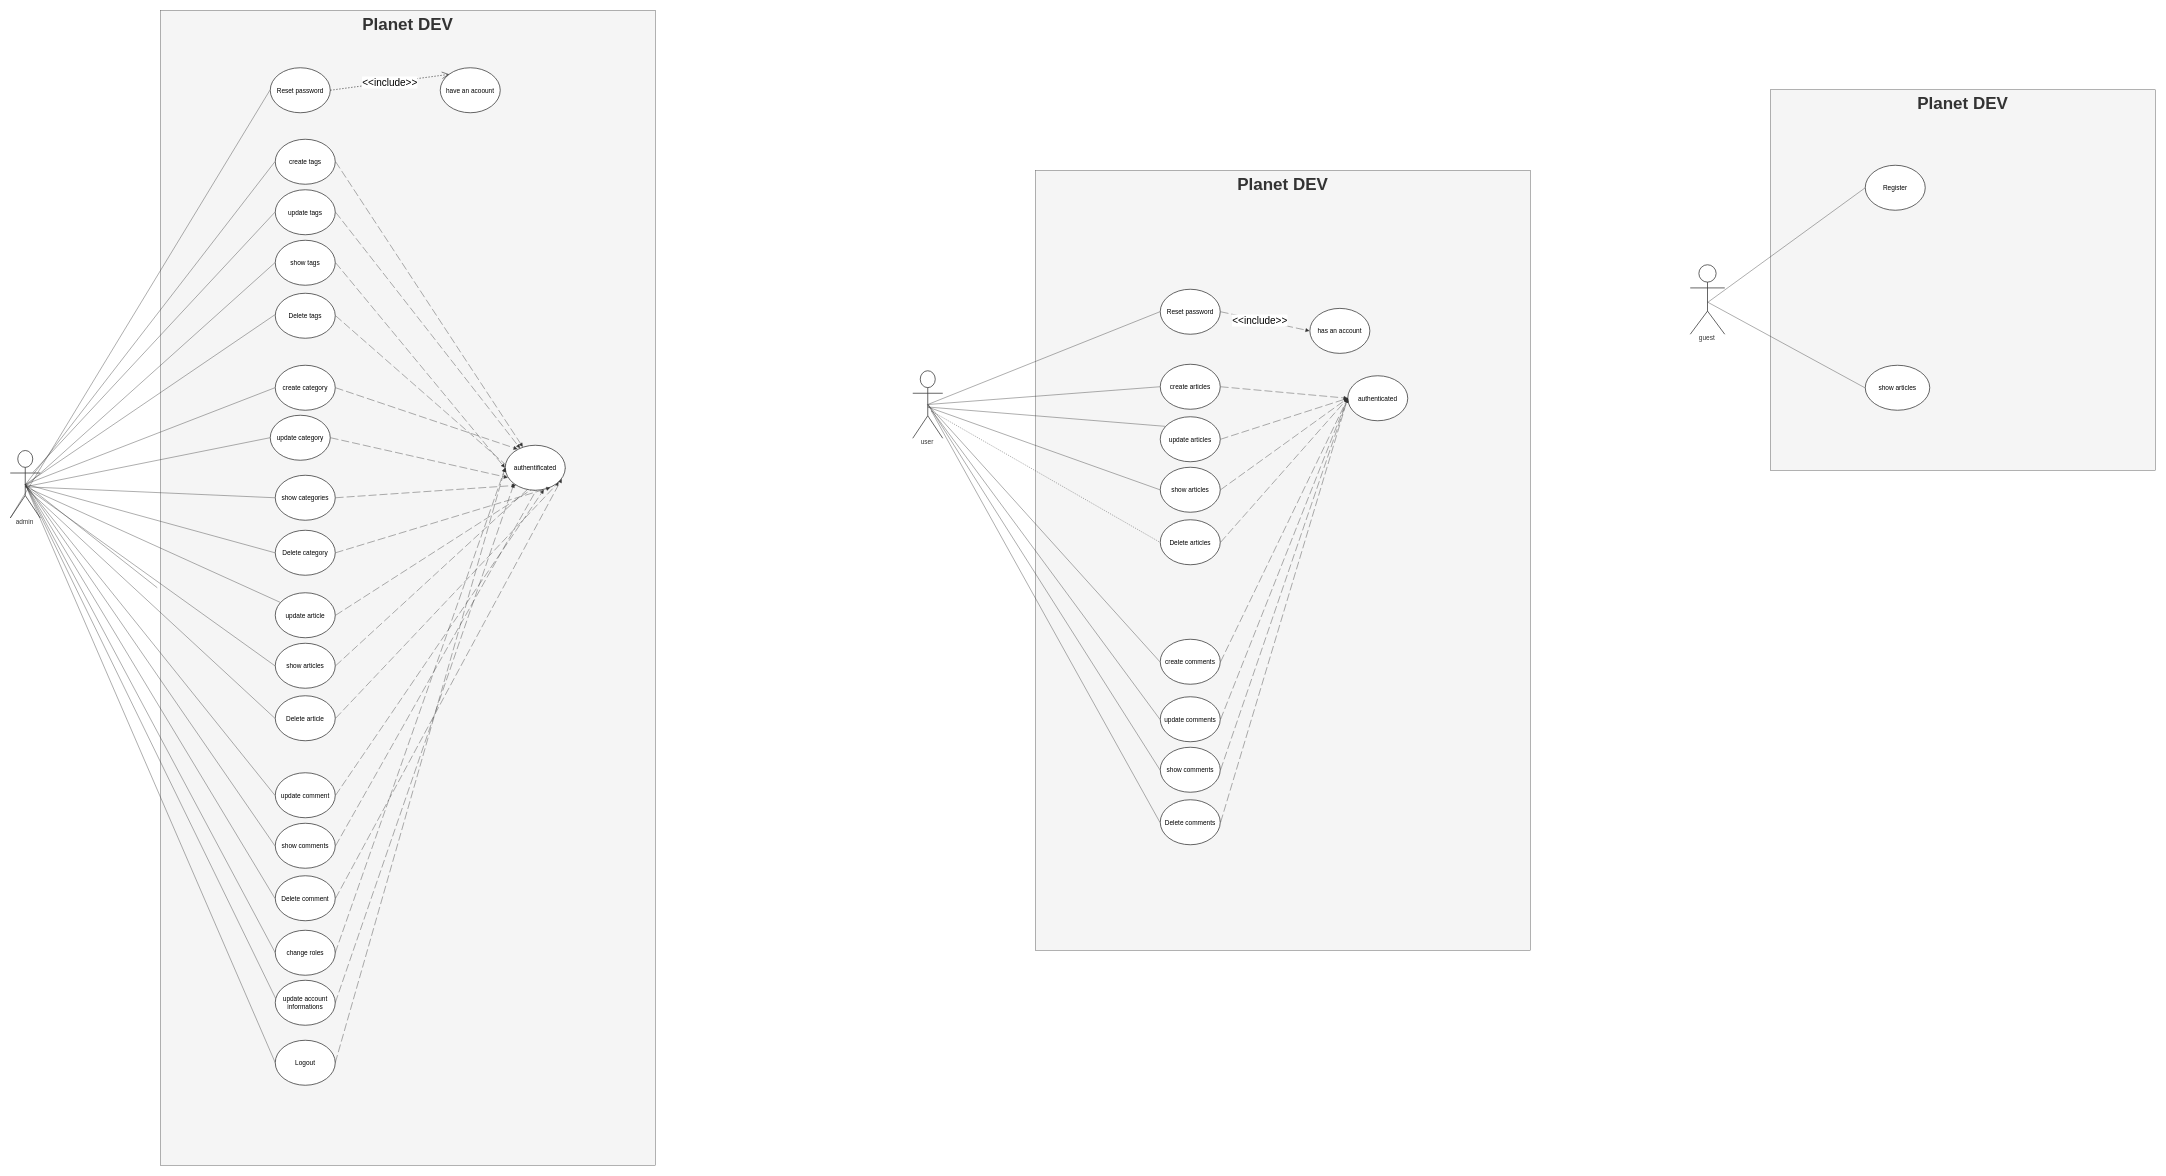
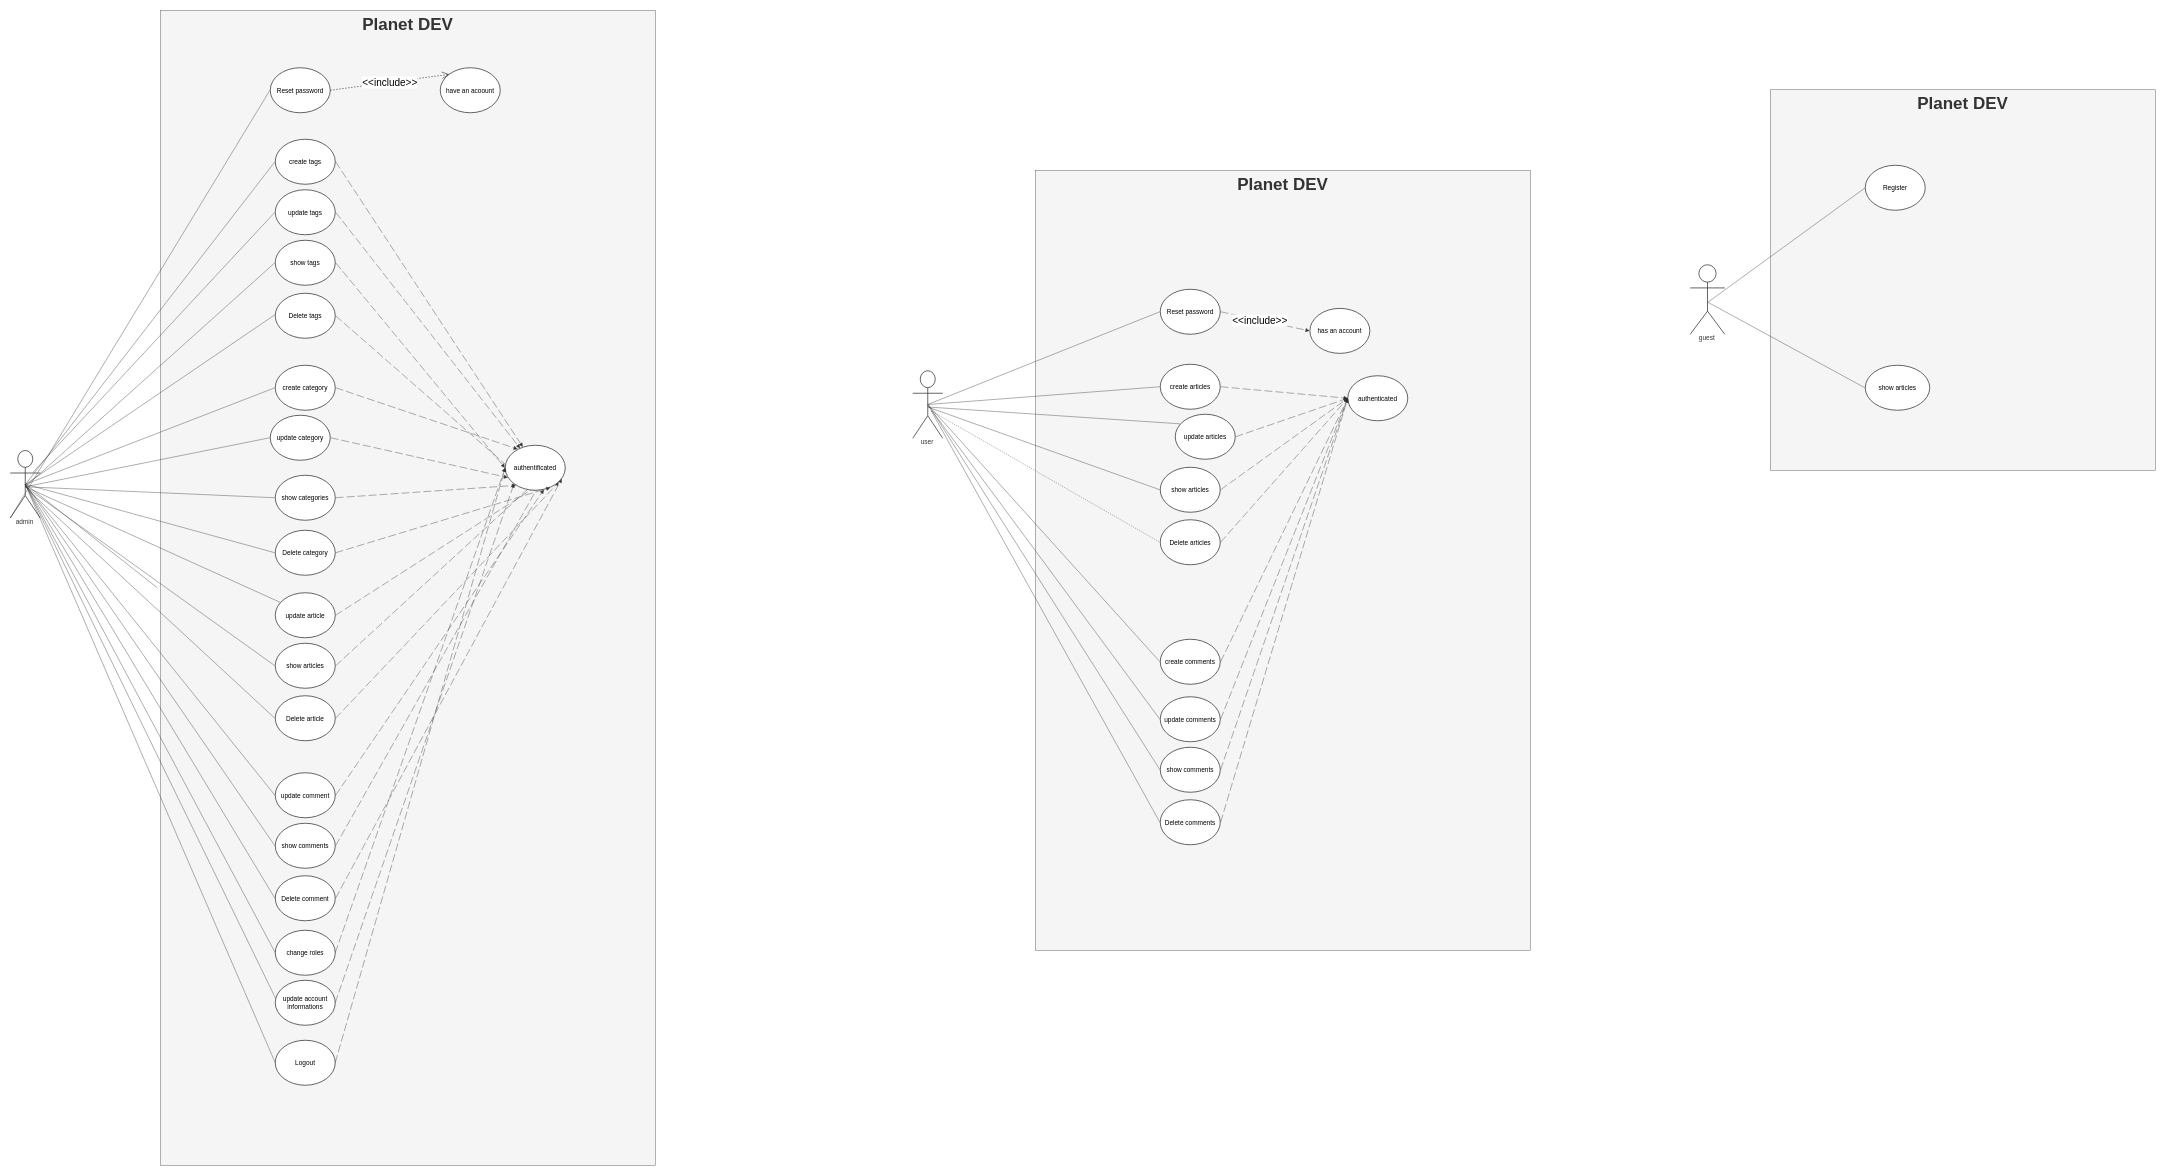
- <mxCell id="43" value="update articles" style="html=1;overflow=block;blockSpacing=1;whiteSpace=wrap;ellipse;fontSize=13;spacing=3.8;strokeColor=#333333;strokeOpacity=100;fillOpacity=100;fillColor=#ffffff;strokeWidth=1.5;lucidId=pRczkUZpk~8d;" parent="1" vertex="1"><mxGeometry x="2320" y="833" width="120" height="90" as="geometry" /></mxCell>
+ <mxCell id="43" value="update articles" style="html=1;overflow=block;blockSpacing=1;whiteSpace=wrap;ellipse;fontSize=13;spacing=3.8;strokeColor=#333333;strokeOpacity=100;fillOpacity=100;fillColor=#ffffff;strokeWidth=1.5;lucidId=pRczkUZpk~8d;" parent="1" vertex="1"><mxGeometry x="2350" y="828" width="120" height="90" as="geometry" /></mxCell>
